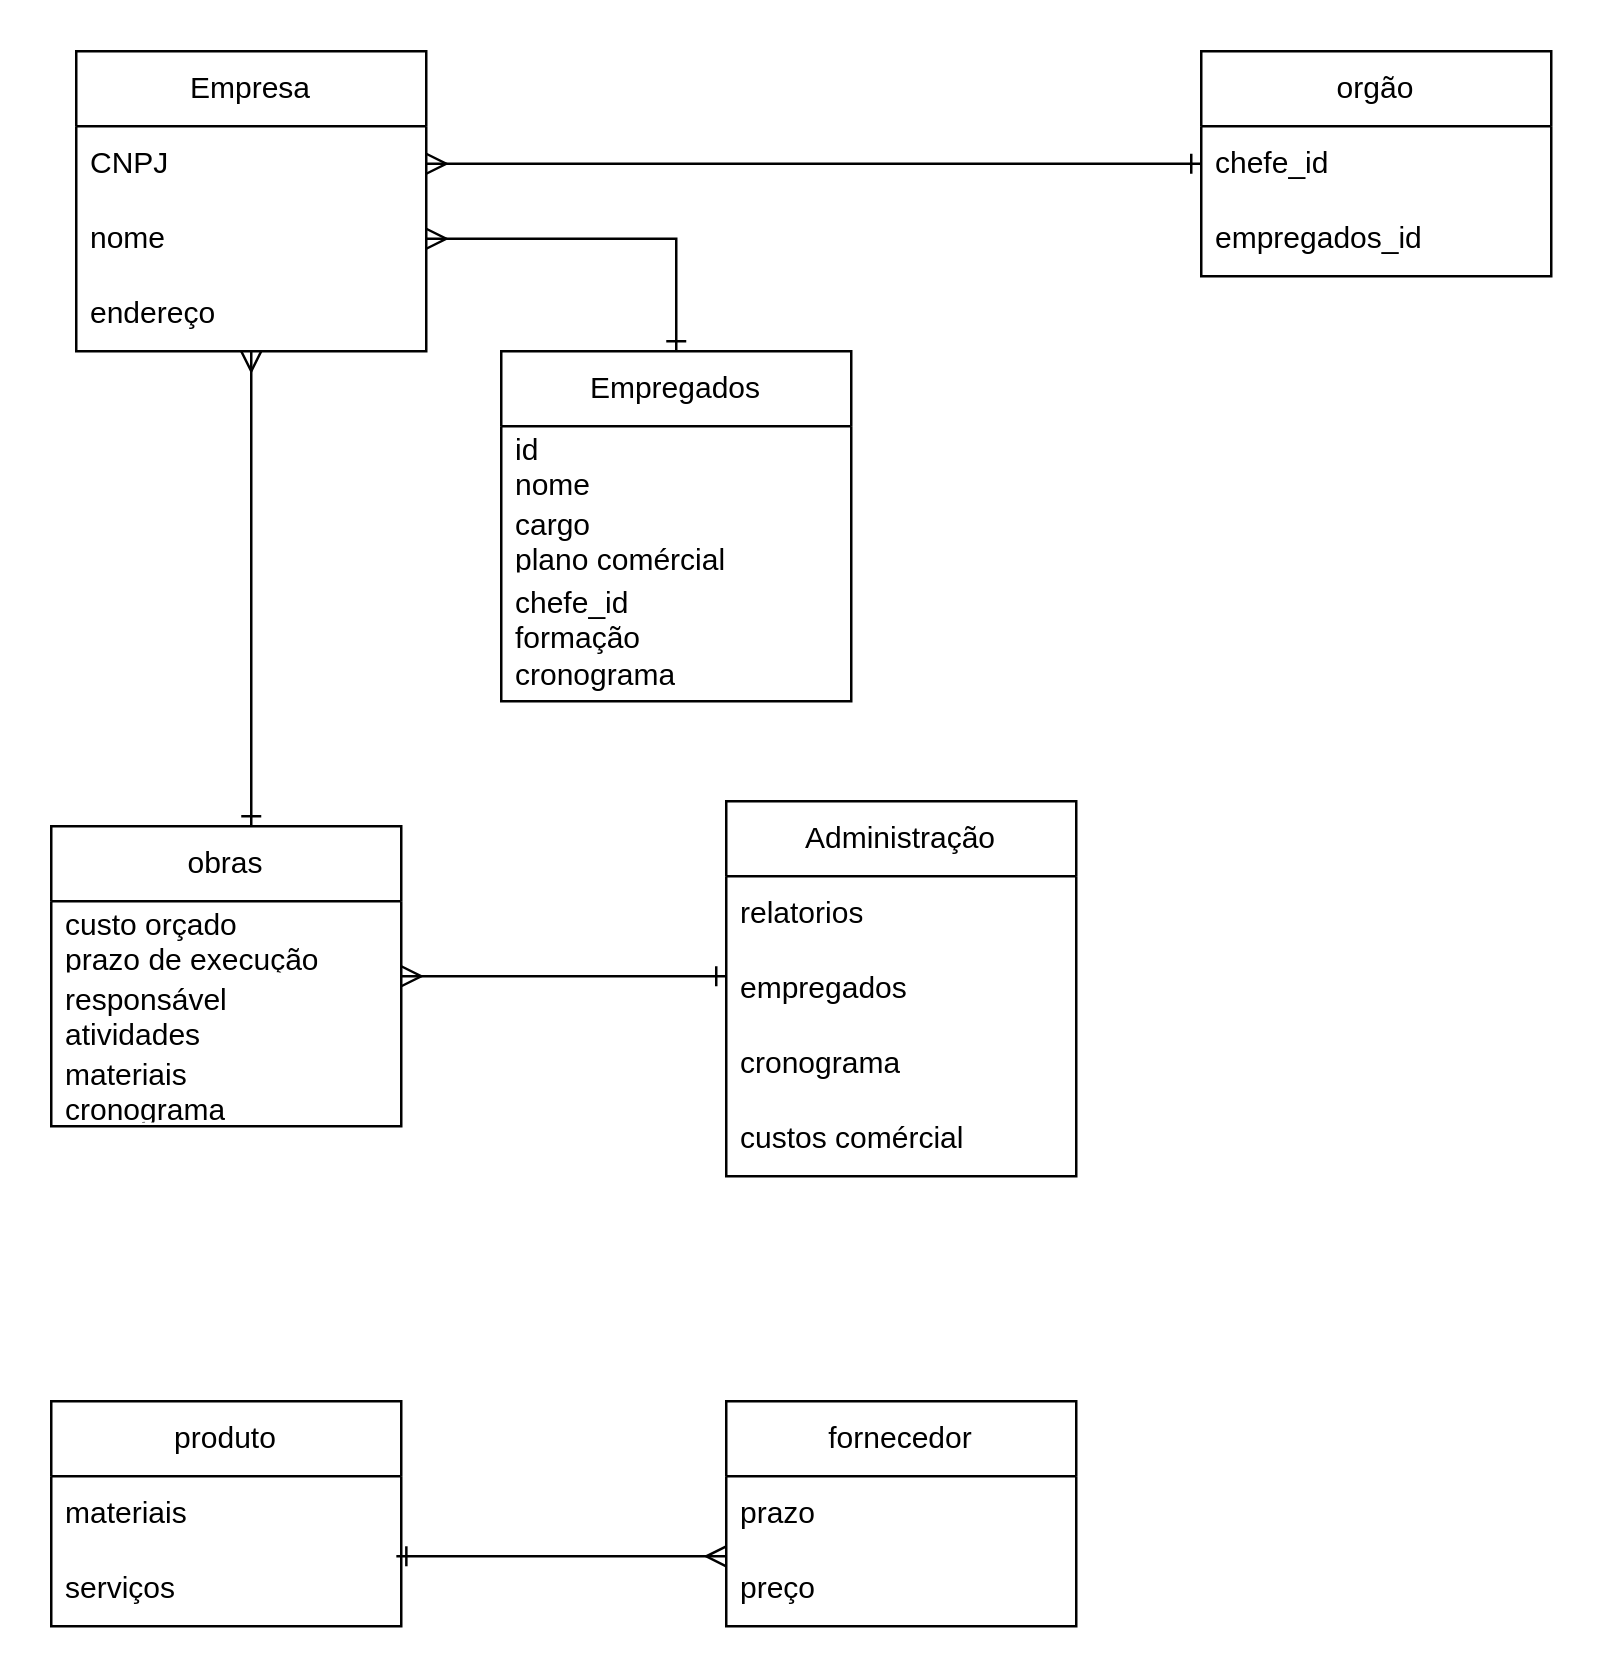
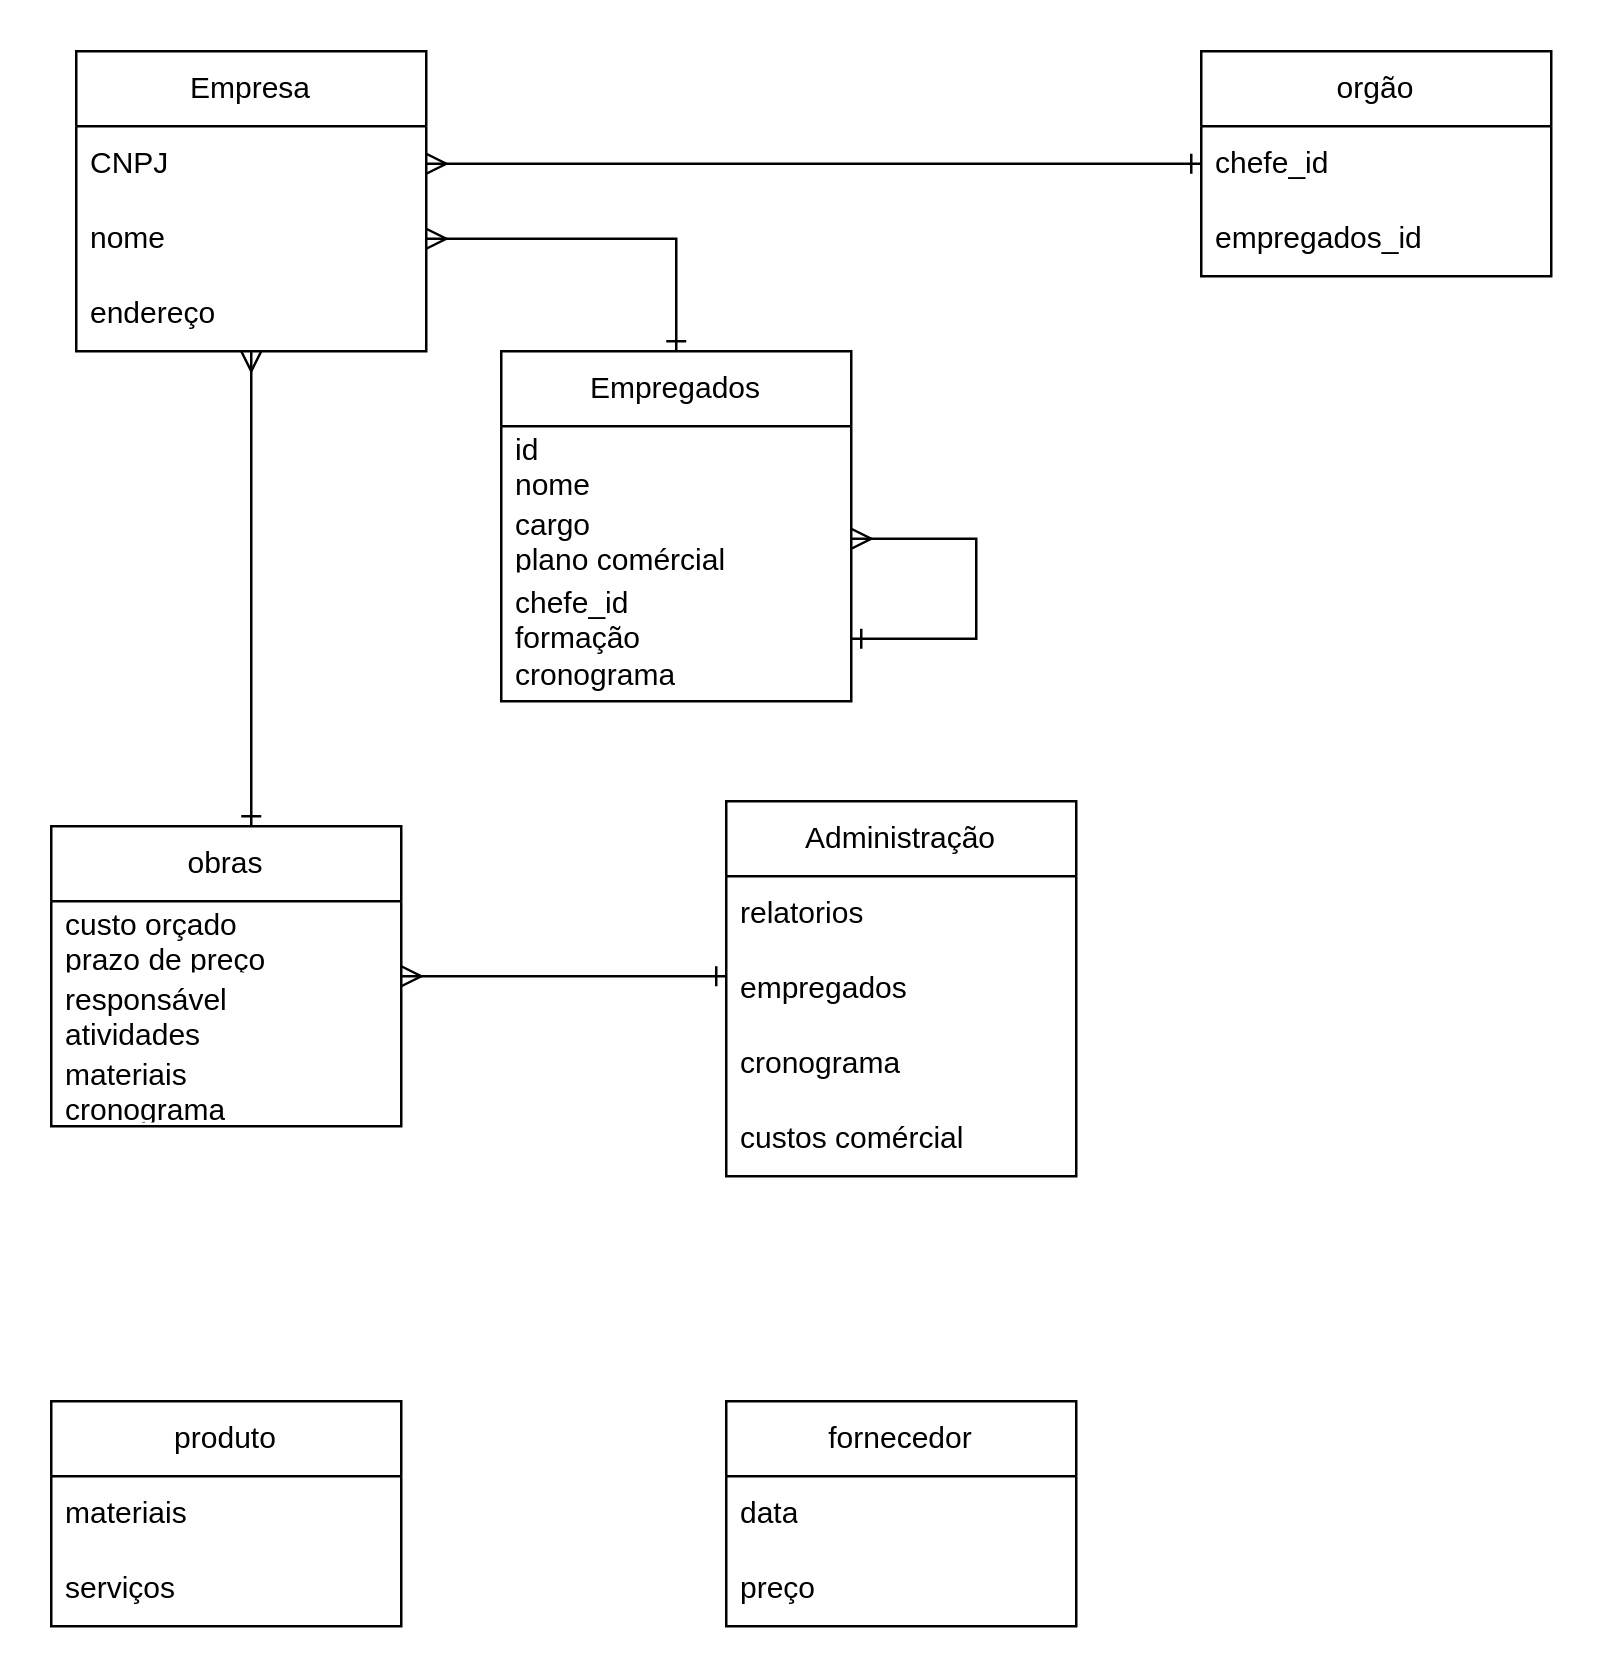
+ <mxCell id="8" style="edgeStyle=orthogonalEdgeStyle;rounded=0;orthogonalLoop=1;jettySize=auto;html=1;exitX=1;exitY=0.5;exitDx=0;exitDy=0;entryX=1;entryY=0.5;entryDx=0;entryDy=0;endArrow=ERone;endFill=0;startArrow=ERmany;startFill=0;" edge="1" parent="6" source="9" target="10"><mxGeometry relative="1" as="geometry"><mxPoint x="250" y="120" as="targetPoint" /><Array as="points"><mxPoint x="190" y="75" /><mxPoint x="190" y="115" /></Array></mxGeometry></mxCell>
- <mxCell id="18" value="&lt;div&gt;custo orçado&lt;/div&gt;&lt;div&gt;prazo de execução&lt;br&gt;&lt;/div&gt;" style="text;strokeColor=none;fillColor=none;align=left;verticalAlign=middle;spacingLeft=4;spacingRight=4;overflow=hidden;points=[[0,0.5],[1,0.5]];portConstraint=eastwest;rotatable=0;whiteSpace=wrap;html=1;" vertex="1" parent="17"><mxGeometry y="30" width="140" height="30" as="geometry" /></mxCell>
+ <mxCell id="18" value="&lt;div&gt;custo orçado&lt;/div&gt;&lt;div&gt;prazo de preço&lt;br&gt;&lt;/div&gt;" style="text;strokeColor=none;fillColor=none;align=left;verticalAlign=middle;spacingLeft=4;spacingRight=4;overflow=hidden;points=[[0,0.5],[1,0.5]];portConstraint=eastwest;rotatable=0;whiteSpace=wrap;html=1;" vertex="1" parent="17"><mxGeometry y="30" width="140" height="30" as="geometry" /></mxCell>
- <mxCell id="31" value="prazo" style="text;strokeColor=none;fillColor=none;align=left;verticalAlign=middle;spacingLeft=4;spacingRight=4;overflow=hidden;points=[[0,0.5],[1,0.5]];portConstraint=eastwest;rotatable=0;whiteSpace=wrap;html=1;" vertex="1" parent="30"><mxGeometry y="30" width="140" height="30" as="geometry" /></mxCell>
+ <mxCell id="31" value="data" style="text;strokeColor=none;fillColor=none;align=left;verticalAlign=middle;spacingLeft=4;spacingRight=4;overflow=hidden;points=[[0,0.5],[1,0.5]];portConstraint=eastwest;rotatable=0;whiteSpace=wrap;html=1;" vertex="1" parent="30"><mxGeometry y="30" width="140" height="30" as="geometry" /></mxCell>
- <mxCell id="33" style="edgeStyle=orthogonalEdgeStyle;rounded=0;orthogonalLoop=1;jettySize=auto;html=1;exitX=0.986;exitY=0.067;exitDx=0;exitDy=0;entryX=0;entryY=0.067;entryDx=0;entryDy=0;endArrow=ERmany;endFill=0;startArrow=ERone;startFill=0;exitPerimeter=0;entryPerimeter=0;" edge="1" parent="1" source="29" target="32"><mxGeometry relative="1" as="geometry" /></mxCell>
